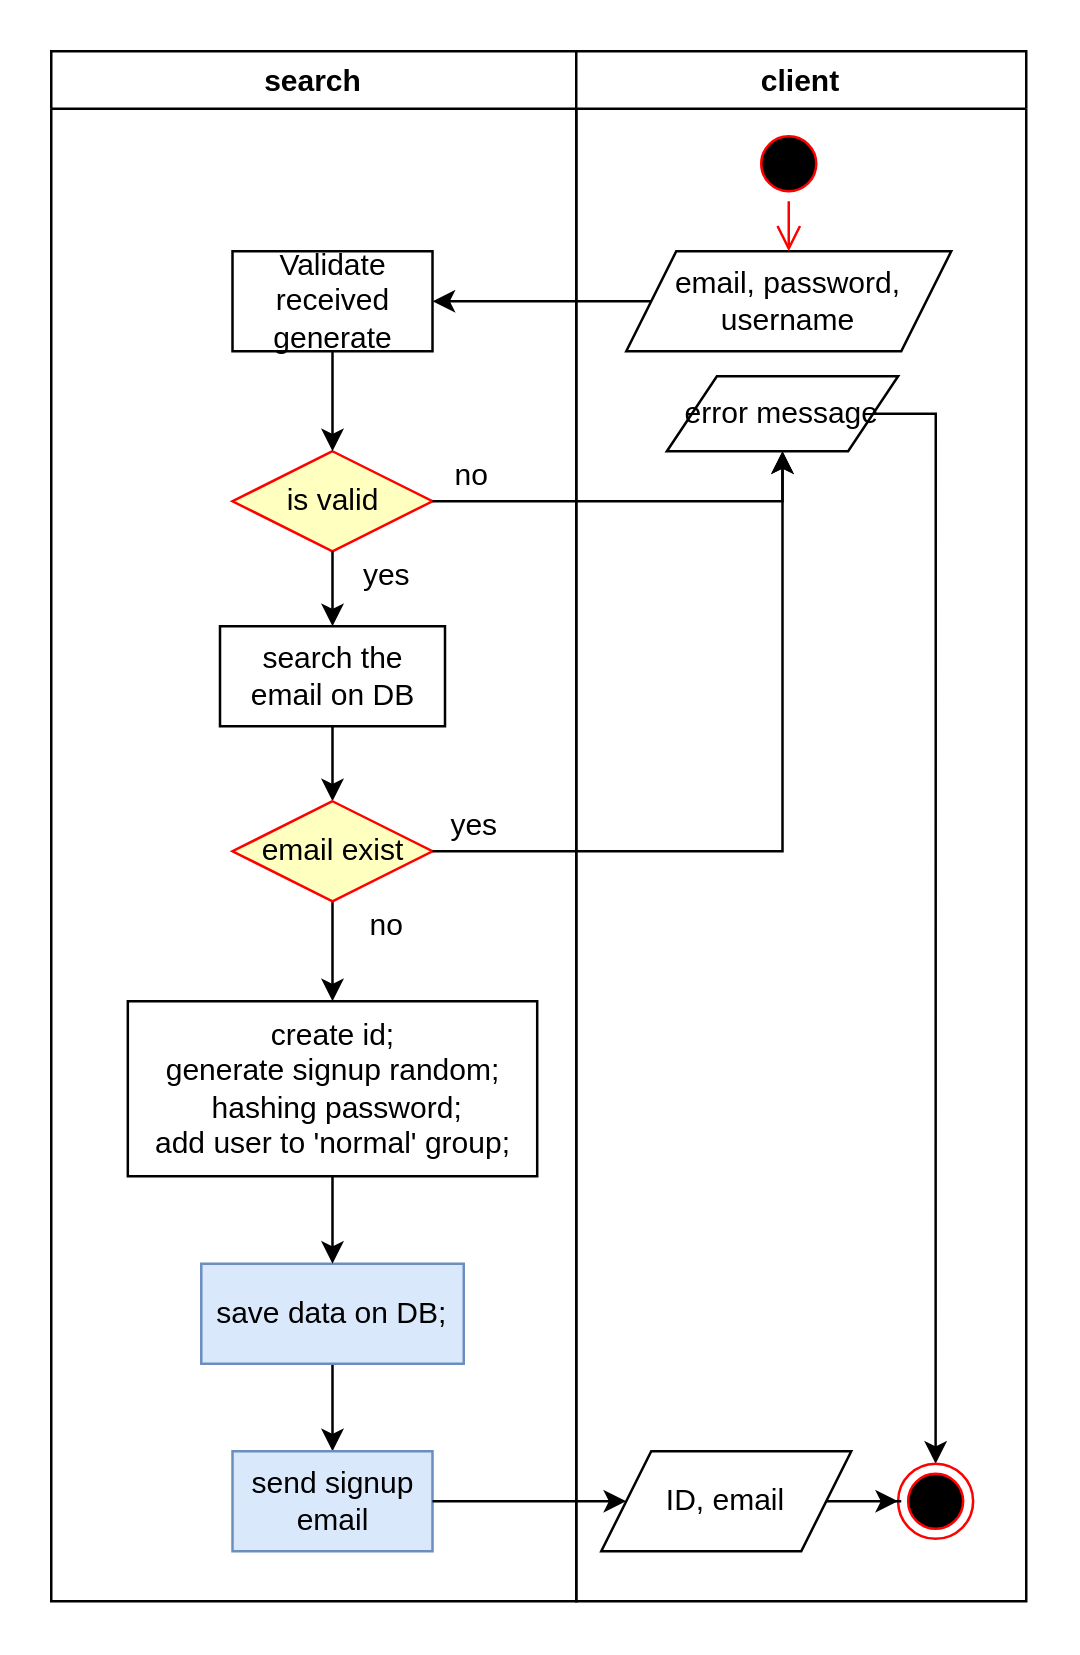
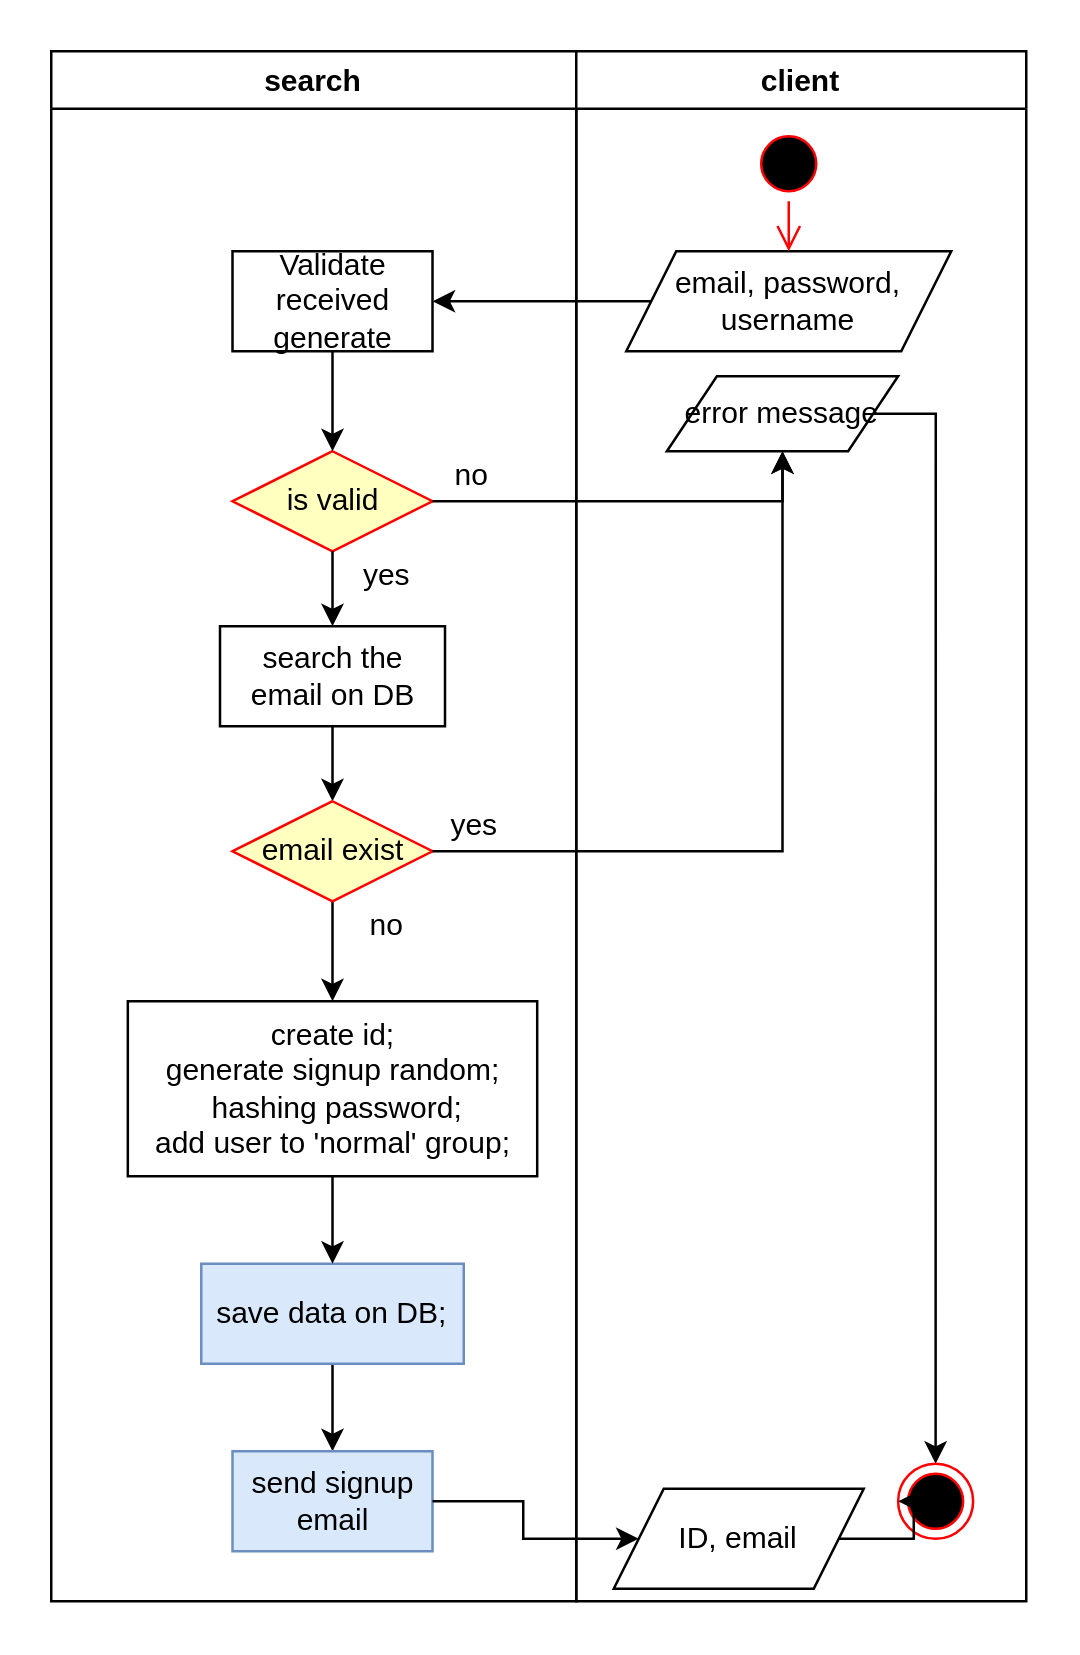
- <mxCell id="28" value="ID, email" style="shape=parallelogram;perimeter=parallelogramPerimeter;whiteSpace=wrap;html=1;fixedSize=1;" parent="20" vertex="1"><mxGeometry x="10" y="560" width="100" height="40" as="geometry" /></mxCell>
+ <mxCell id="28" value="ID, email" style="shape=parallelogram;perimeter=parallelogramPerimeter;whiteSpace=wrap;html=1;fixedSize=1;" parent="20" vertex="1"><mxGeometry x="15" y="575" width="100" height="40" as="geometry" /></mxCell>
